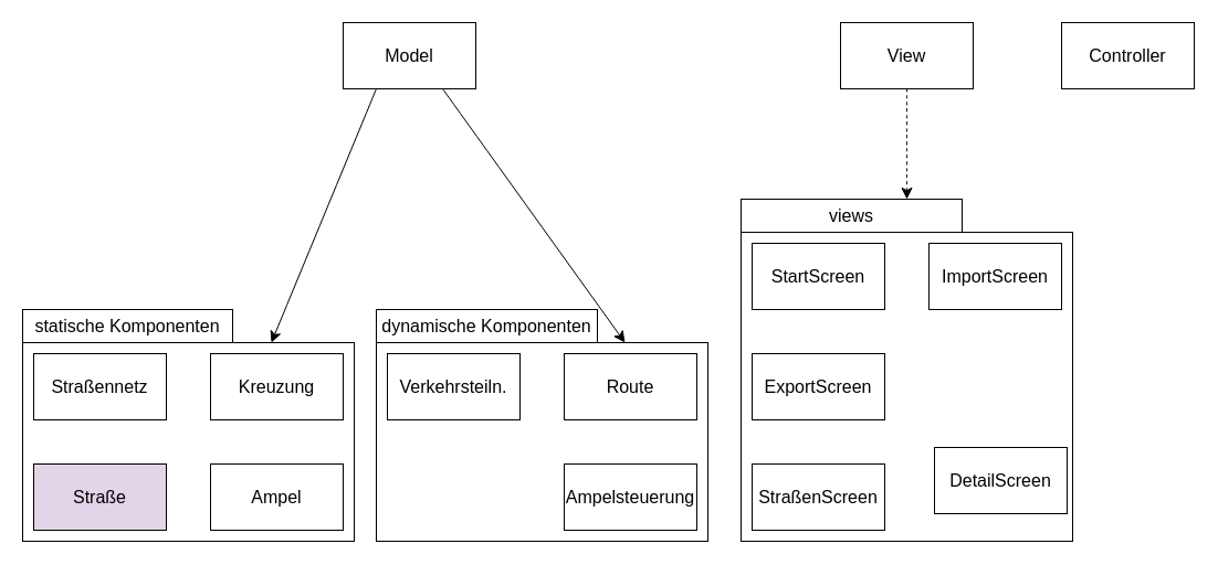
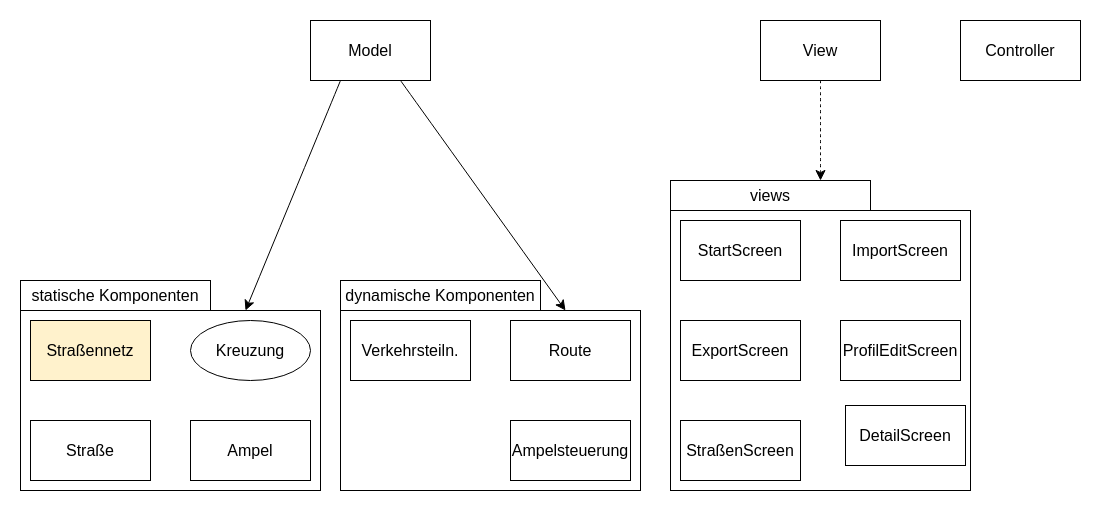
- <mxCell id="11" value="Straßennetz" style="rounded=0;whiteSpace=wrap;html=1;fontSize=16;" parent="1" vertex="1"><mxGeometry x="30" y="320" width="120" height="60" as="geometry" /></mxCell>
+ <mxCell id="11" value="Straßennetz" style="rounded=0;whiteSpace=wrap;html=1;fontSize=16;fillColor=#fff2cc;" parent="1" vertex="1"><mxGeometry x="30" y="320" width="120" height="60" as="geometry" /></mxCell>
- <mxCell id="13" value="Kreuzung" style="rounded=0;whiteSpace=wrap;html=1;fontSize=16;" parent="1" vertex="1"><mxGeometry x="190" y="320" width="120" height="60" as="geometry" /></mxCell>
+ <mxCell id="13" value="Kreuzung" style="ellipse;whiteSpace=wrap;html=1;fontSize=16;" parent="1" vertex="1"><mxGeometry x="190" y="320" width="120" height="60" as="geometry" /></mxCell>
+ <mxCell id="27" value="ProfilEditScreen" style="rounded=0;whiteSpace=wrap;html=1;fontSize=16;" parent="1" vertex="1"><mxGeometry x="840" y="320" width="120" height="60" as="geometry" /></mxCell>
- <mxCell id="12" value="Straße" style="rounded=0;whiteSpace=wrap;html=1;fontSize=16;fillColor=#e1d5e7;" parent="1" vertex="1"><mxGeometry x="30" y="420" width="120" height="60" as="geometry" /></mxCell>
+ <mxCell id="12" value="Straße" style="rounded=0;whiteSpace=wrap;html=1;fontSize=16;" parent="1" vertex="1"><mxGeometry x="30" y="420" width="120" height="60" as="geometry" /></mxCell>
